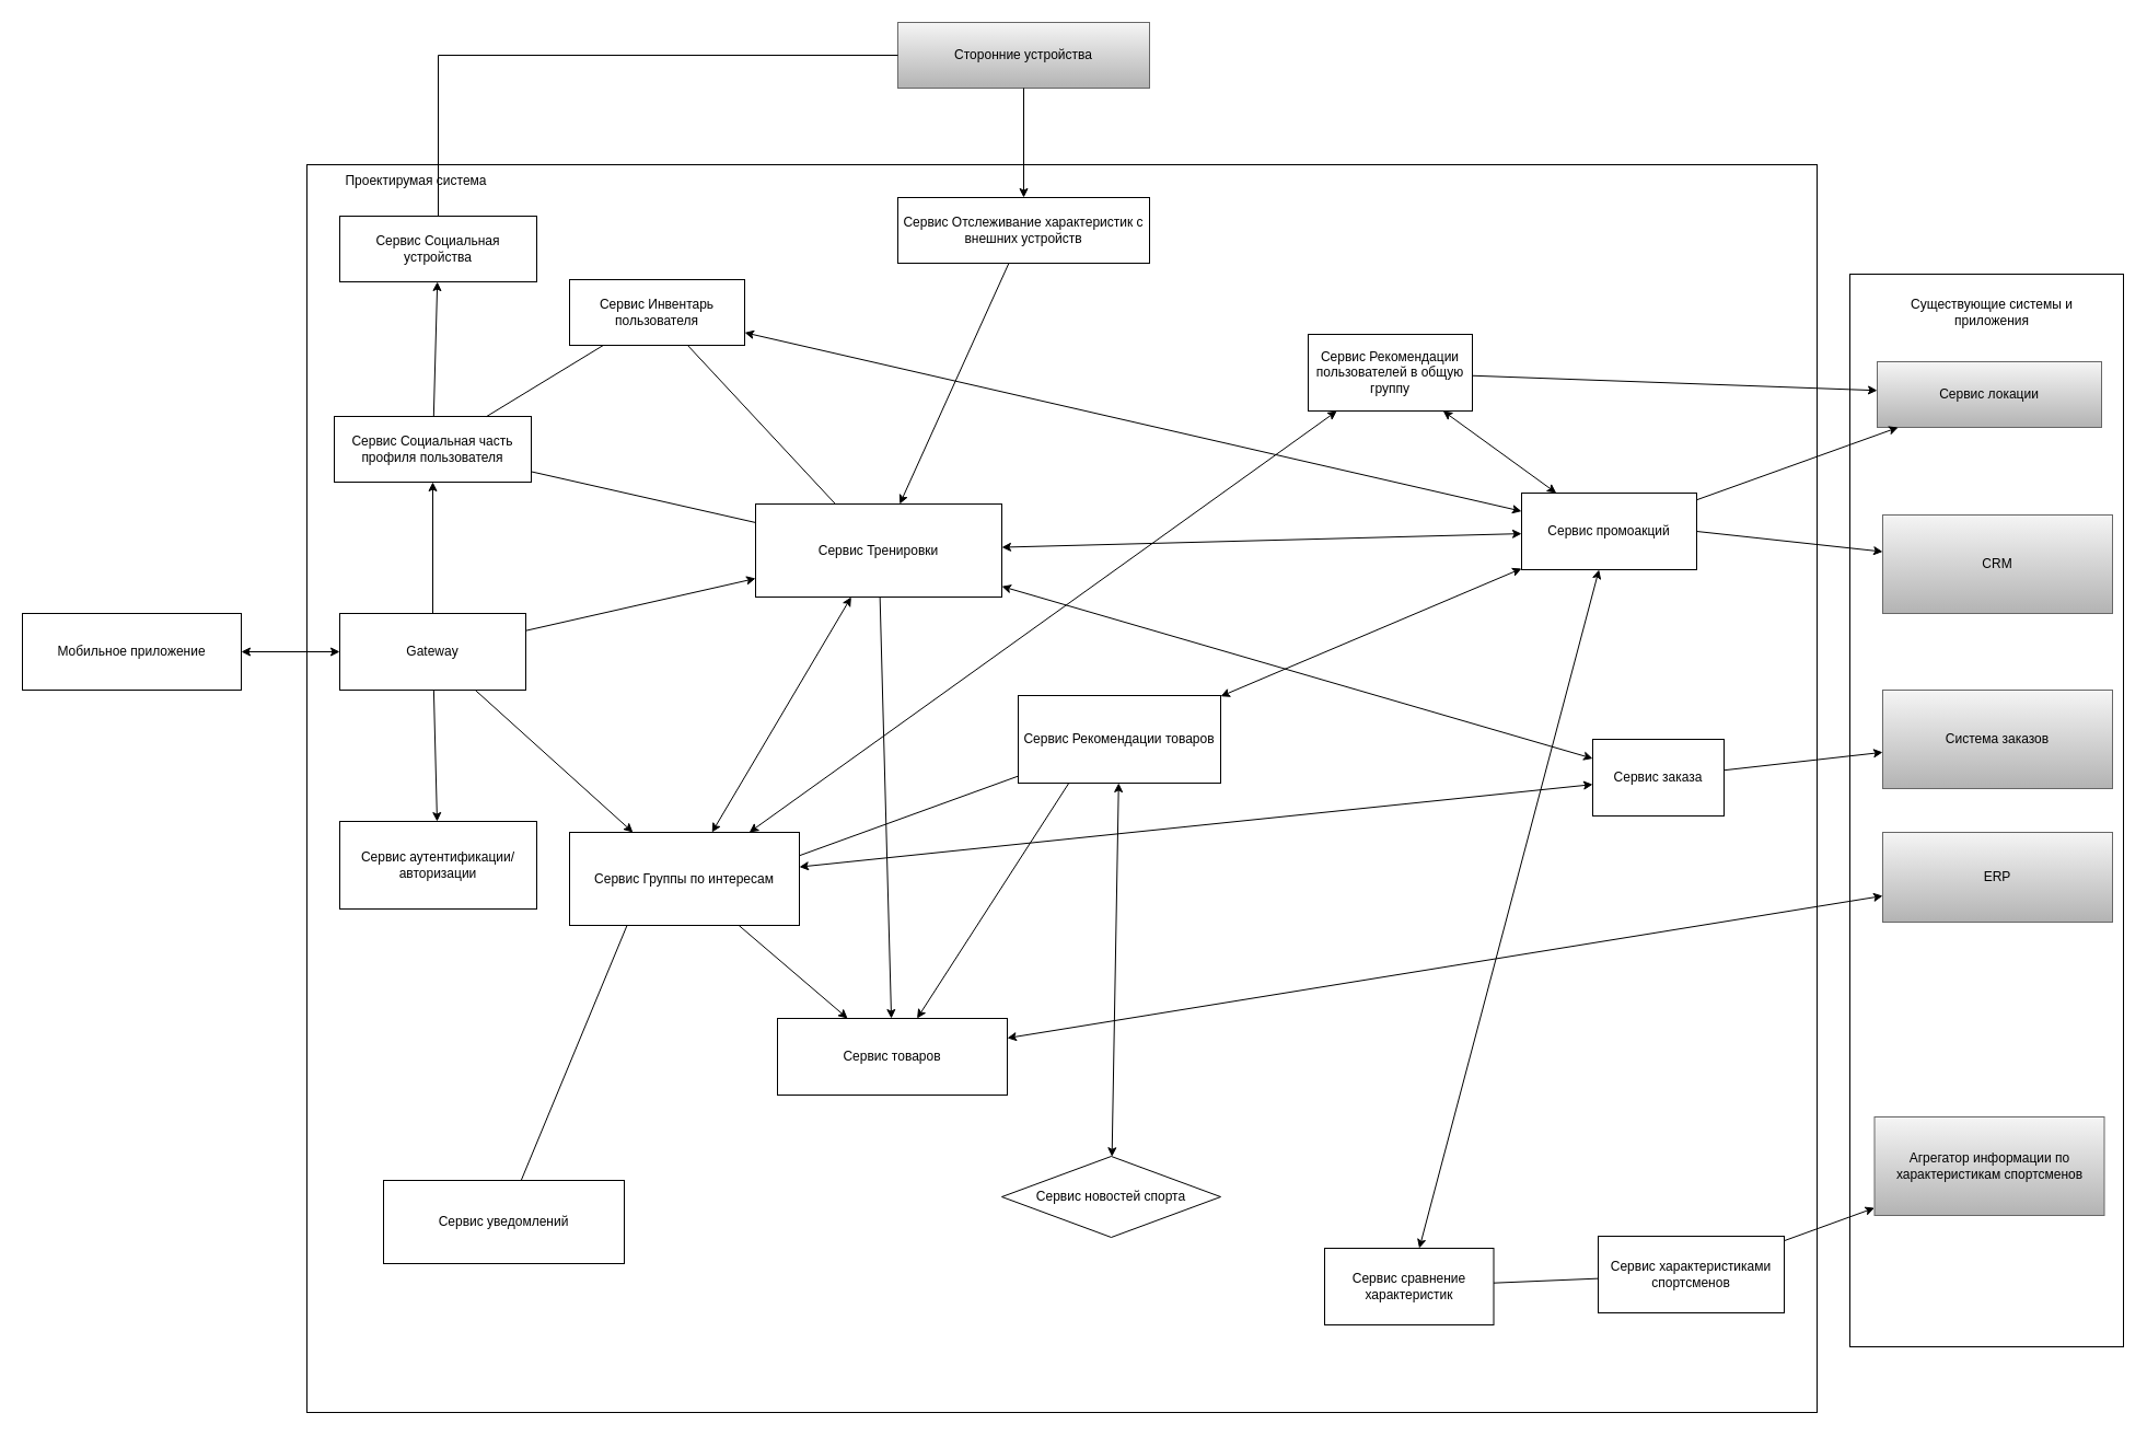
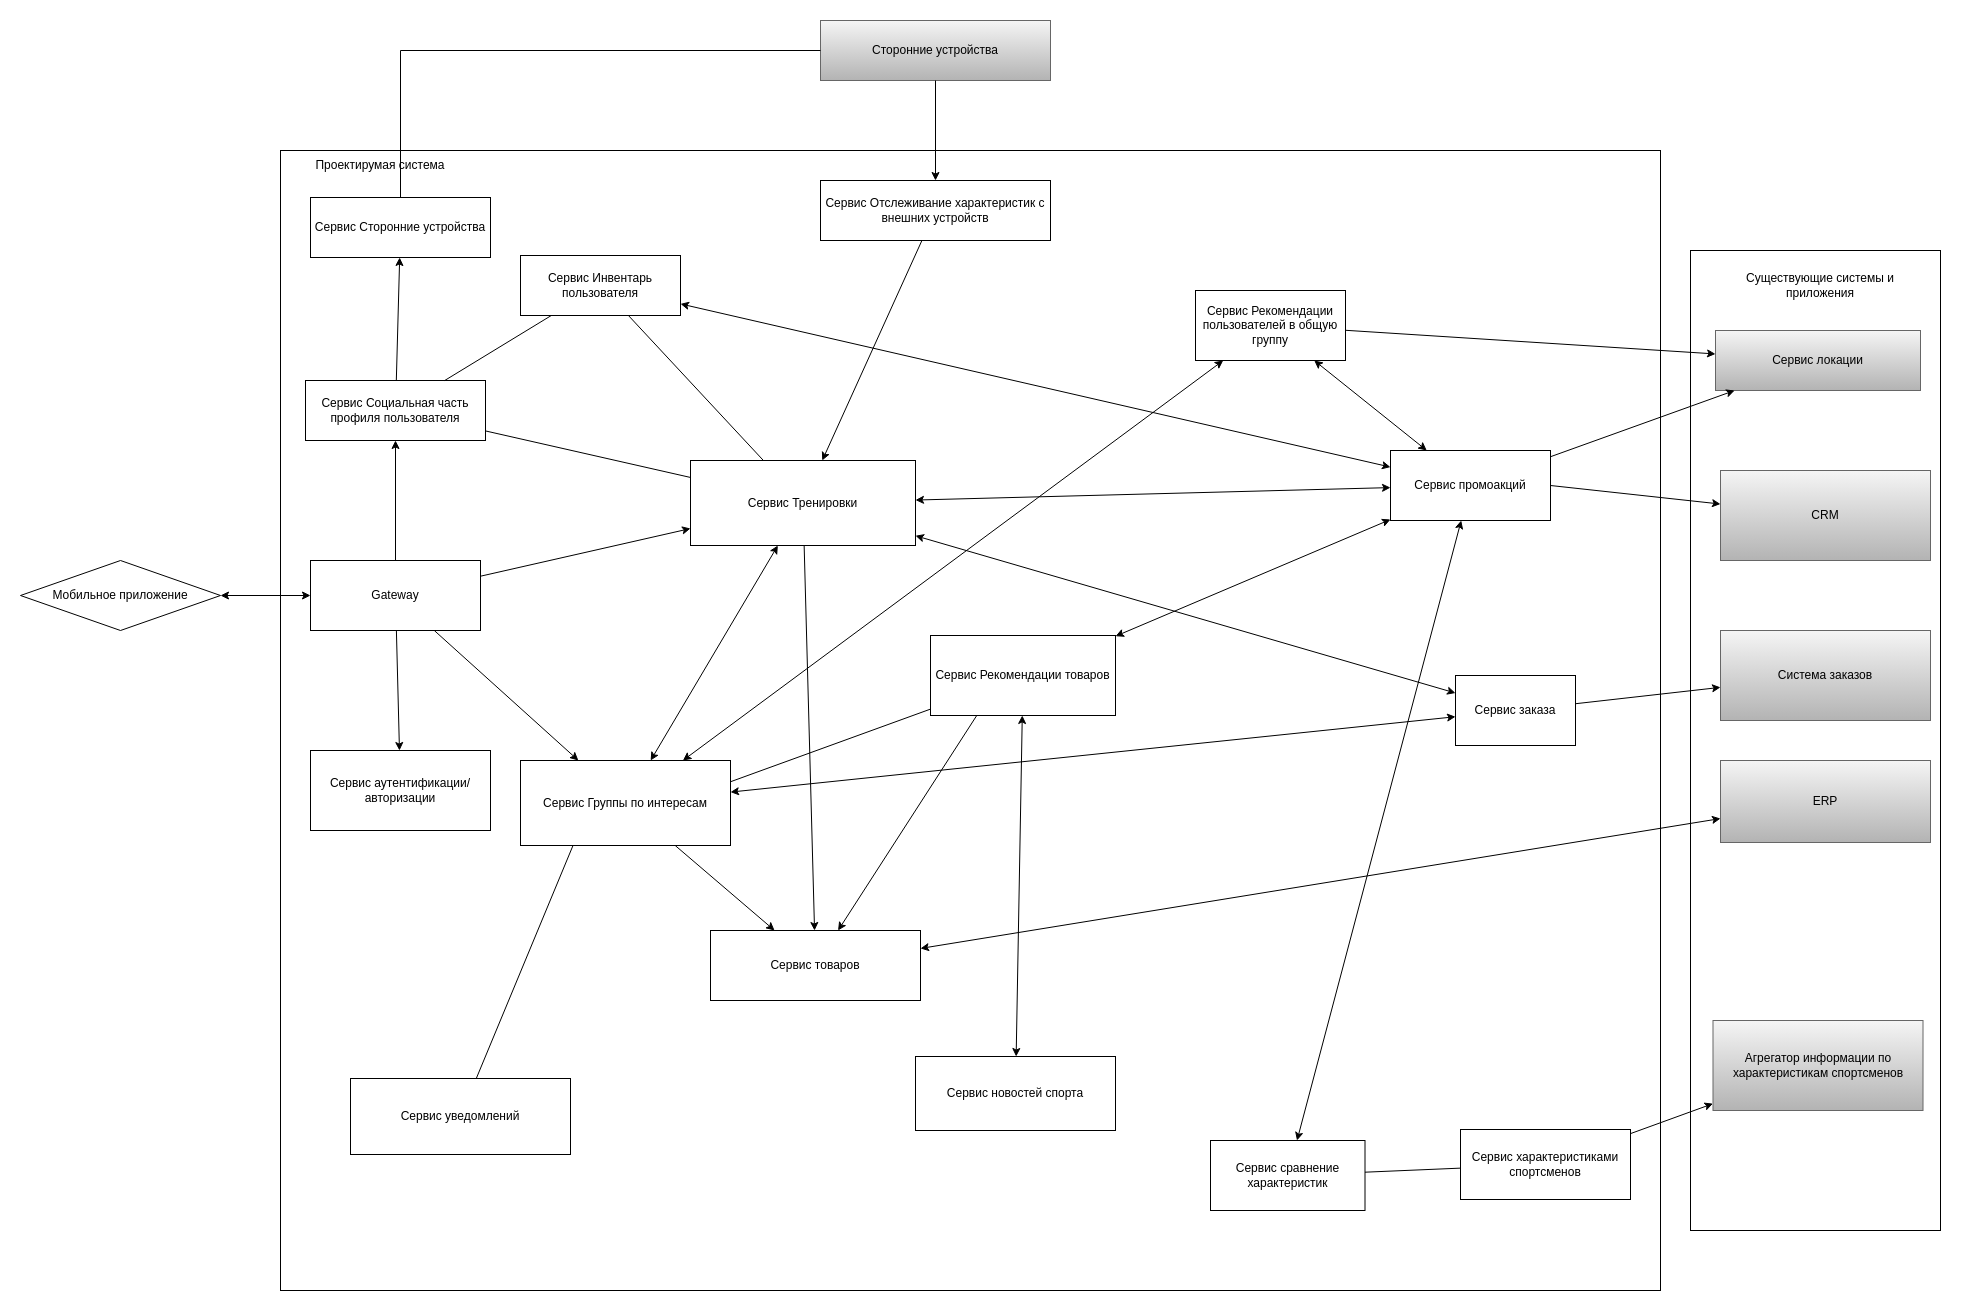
- <mxCell id="42" value="Сервис Социальная устройства" style="rounded=0;whiteSpace=wrap;html=1;" vertex="1" parent="1"><mxGeometry x="310" y="197" width="180" height="60" as="geometry" /></mxCell>
+ <mxCell id="42" value="Сервис Сторонние устройства" style="rounded=0;whiteSpace=wrap;html=1;" vertex="1" parent="1"><mxGeometry x="310" y="197" width="180" height="60" as="geometry" /></mxCell>
- <mxCell id="34" value="Сервис Рекомендации пользователей в общую группу" style="rounded=0;whiteSpace=wrap;html=1;" vertex="1" parent="1"><mxGeometry x="1195" y="305" width="150" height="70" as="geometry" /></mxCell>
+ <mxCell id="34" value="Сервис Рекомендации пользователей в общую группу" style="rounded=0;whiteSpace=wrap;html=1;" vertex="1" parent="1"><mxGeometry x="1195" y="290" width="150" height="70" as="geometry" /></mxCell>
- <mxCell id="3" value="Мобильное приложение" style="rounded=0;whiteSpace=wrap;html=1;" vertex="1" parent="1"><mxGeometry x="20" y="560" width="200" height="70" as="geometry" /></mxCell>
+ <mxCell id="3" value="Мобильное приложение" style="rhombus;whiteSpace=wrap;html=1;" vertex="1" parent="1"><mxGeometry x="20" y="560" width="200" height="70" as="geometry" /></mxCell>
- <mxCell id="23" value="Сервис новостей спорта" style="rhombus;whiteSpace=wrap;html=1;" vertex="1" parent="1"><mxGeometry x="915" y="1056" width="200" height="74" as="geometry" /></mxCell>
+ <mxCell id="23" value="Сервис новостей спорта" style="rounded=0;whiteSpace=wrap;html=1;" vertex="1" parent="1"><mxGeometry x="915" y="1056" width="200" height="74" as="geometry" /></mxCell>
